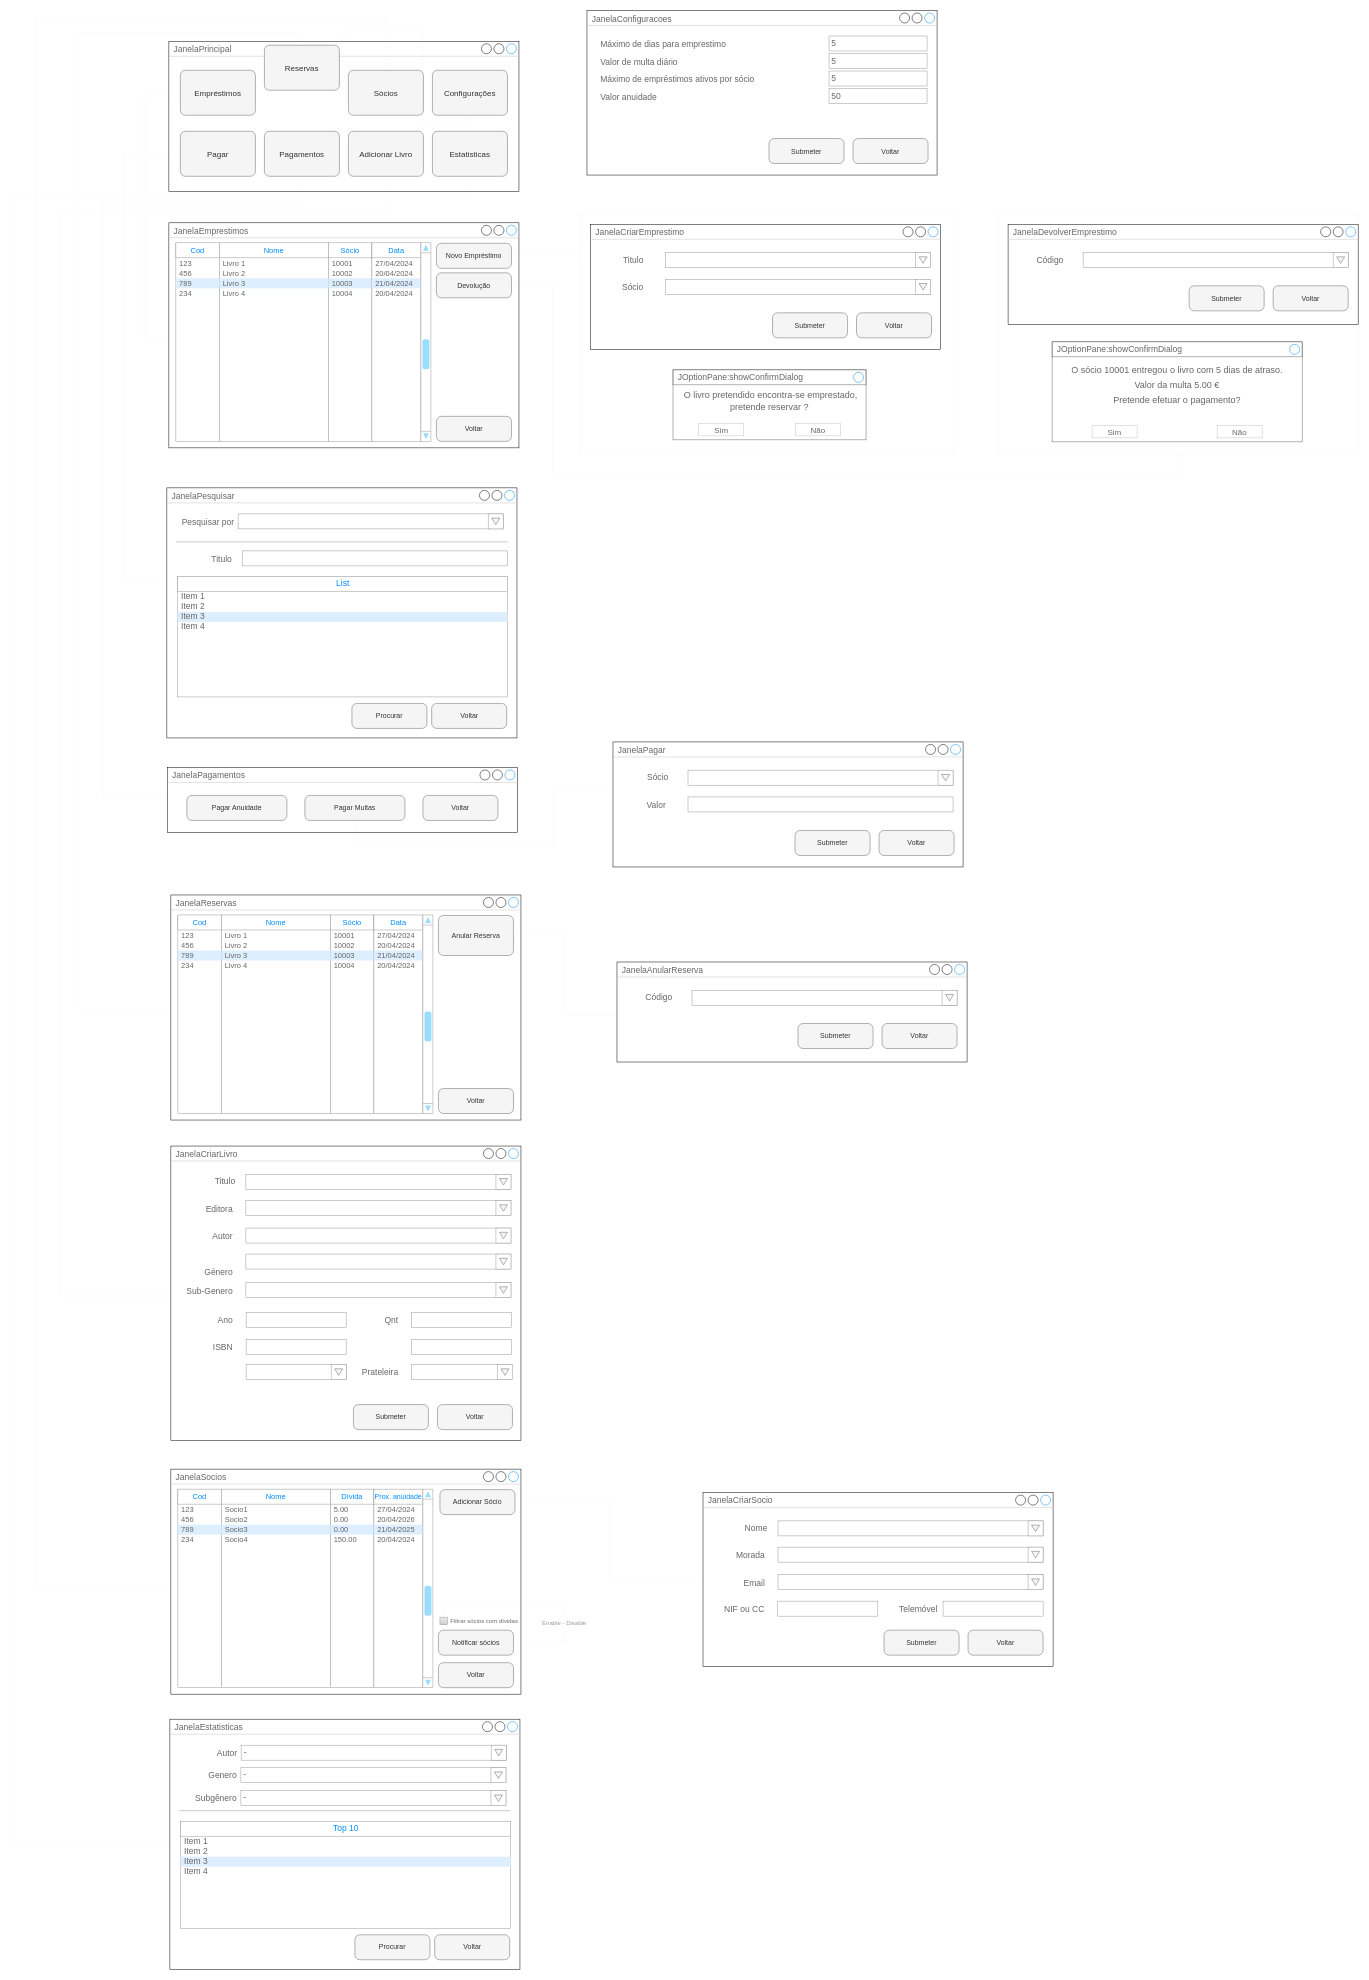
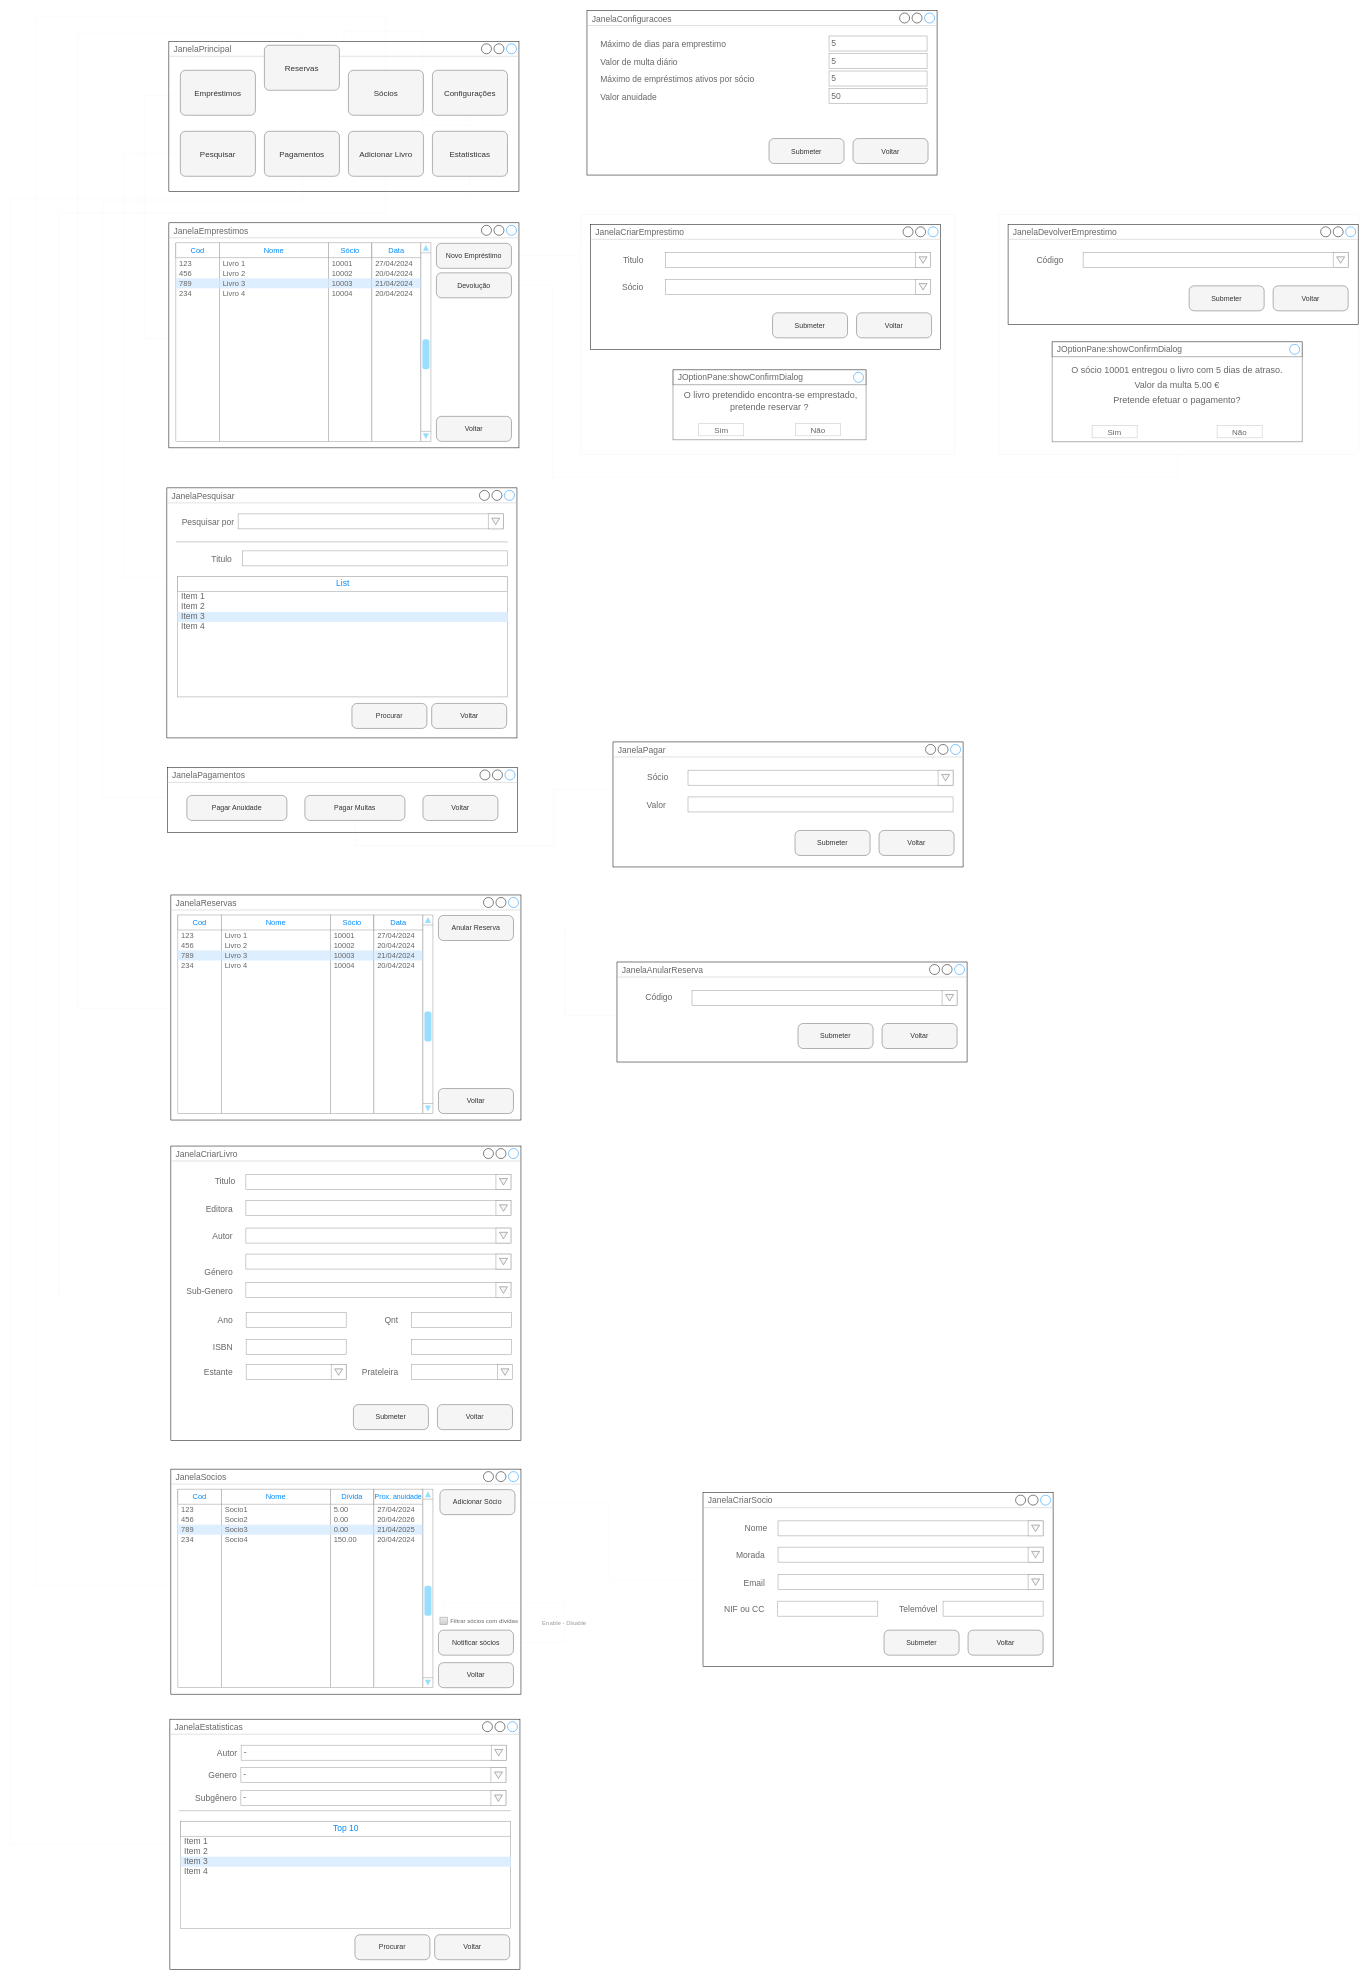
- <mxCell id="11" value="Pagar" style="strokeWidth=1;shadow=0;dashed=0;align=center;html=1;shape=mxgraph.mockup.buttons.button;mainText=;buttonStyle=round;fontSize=16;fontStyle=0;whiteSpace=wrap;fillColor=#f5f5f5;fontColor=#333333;strokeColor=#666666;" parent="3" vertex="1"><mxGeometry x="23" y="180" width="150" height="90" as="geometry" /></mxCell>
+ <mxCell id="11" value="Pesquisar" style="strokeWidth=1;shadow=0;dashed=0;align=center;html=1;shape=mxgraph.mockup.buttons.button;mainText=;buttonStyle=round;fontSize=16;fontStyle=0;whiteSpace=wrap;fillColor=#f5f5f5;fontColor=#333333;strokeColor=#666666;" parent="3" vertex="1"><mxGeometry x="23" y="180" width="150" height="90" as="geometry" /></mxCell>
- <mxCell id="128" value="Anular Reserva" style="strokeWidth=1;shadow=0;dashed=0;align=center;html=1;shape=mxgraph.mockup.buttons.button;mainText=;buttonStyle=round;fontSize=14;fontStyle=0;whiteSpace=wrap;fillColor=#f5f5f5;fontColor=#333333;strokeColor=#666666;" parent="125" vertex="1"><mxGeometry x="535" y="41" width="150" height="80" as="geometry" /></mxCell>
+ <mxCell id="128" value="Anular Reserva" style="strokeWidth=1;shadow=0;dashed=0;align=center;html=1;shape=mxgraph.mockup.buttons.button;mainText=;buttonStyle=round;fontSize=14;fontStyle=0;whiteSpace=wrap;fillColor=#f5f5f5;fontColor=#333333;strokeColor=#666666;" parent="125" vertex="1"><mxGeometry x="535" y="41" width="150" height="50" as="geometry" /></mxCell>
+ <mxCell id="208" value="&lt;span style=&quot;color: rgb(102, 102, 102); font-family: Helvetica; font-size: 17px; font-style: normal; font-variant-ligatures: normal; font-variant-caps: normal; font-weight: 400; letter-spacing: normal; orphans: 2; text-indent: 0px; text-transform: none; widows: 2; word-spacing: 0px; -webkit-text-stroke-width: 0px; white-space: normal; background-color: rgb(255, 255, 255); text-decoration-thickness: initial; text-decoration-style: initial; text-decoration-color: initial; float: none; display: inline !important;&quot;&gt;Estante&lt;/span&gt;" style="text;whiteSpace=wrap;html=1;align=right;" parent="167" vertex="1"><mxGeometry x="24" y="437" width="102" height="30" as="geometry" /></mxCell>
